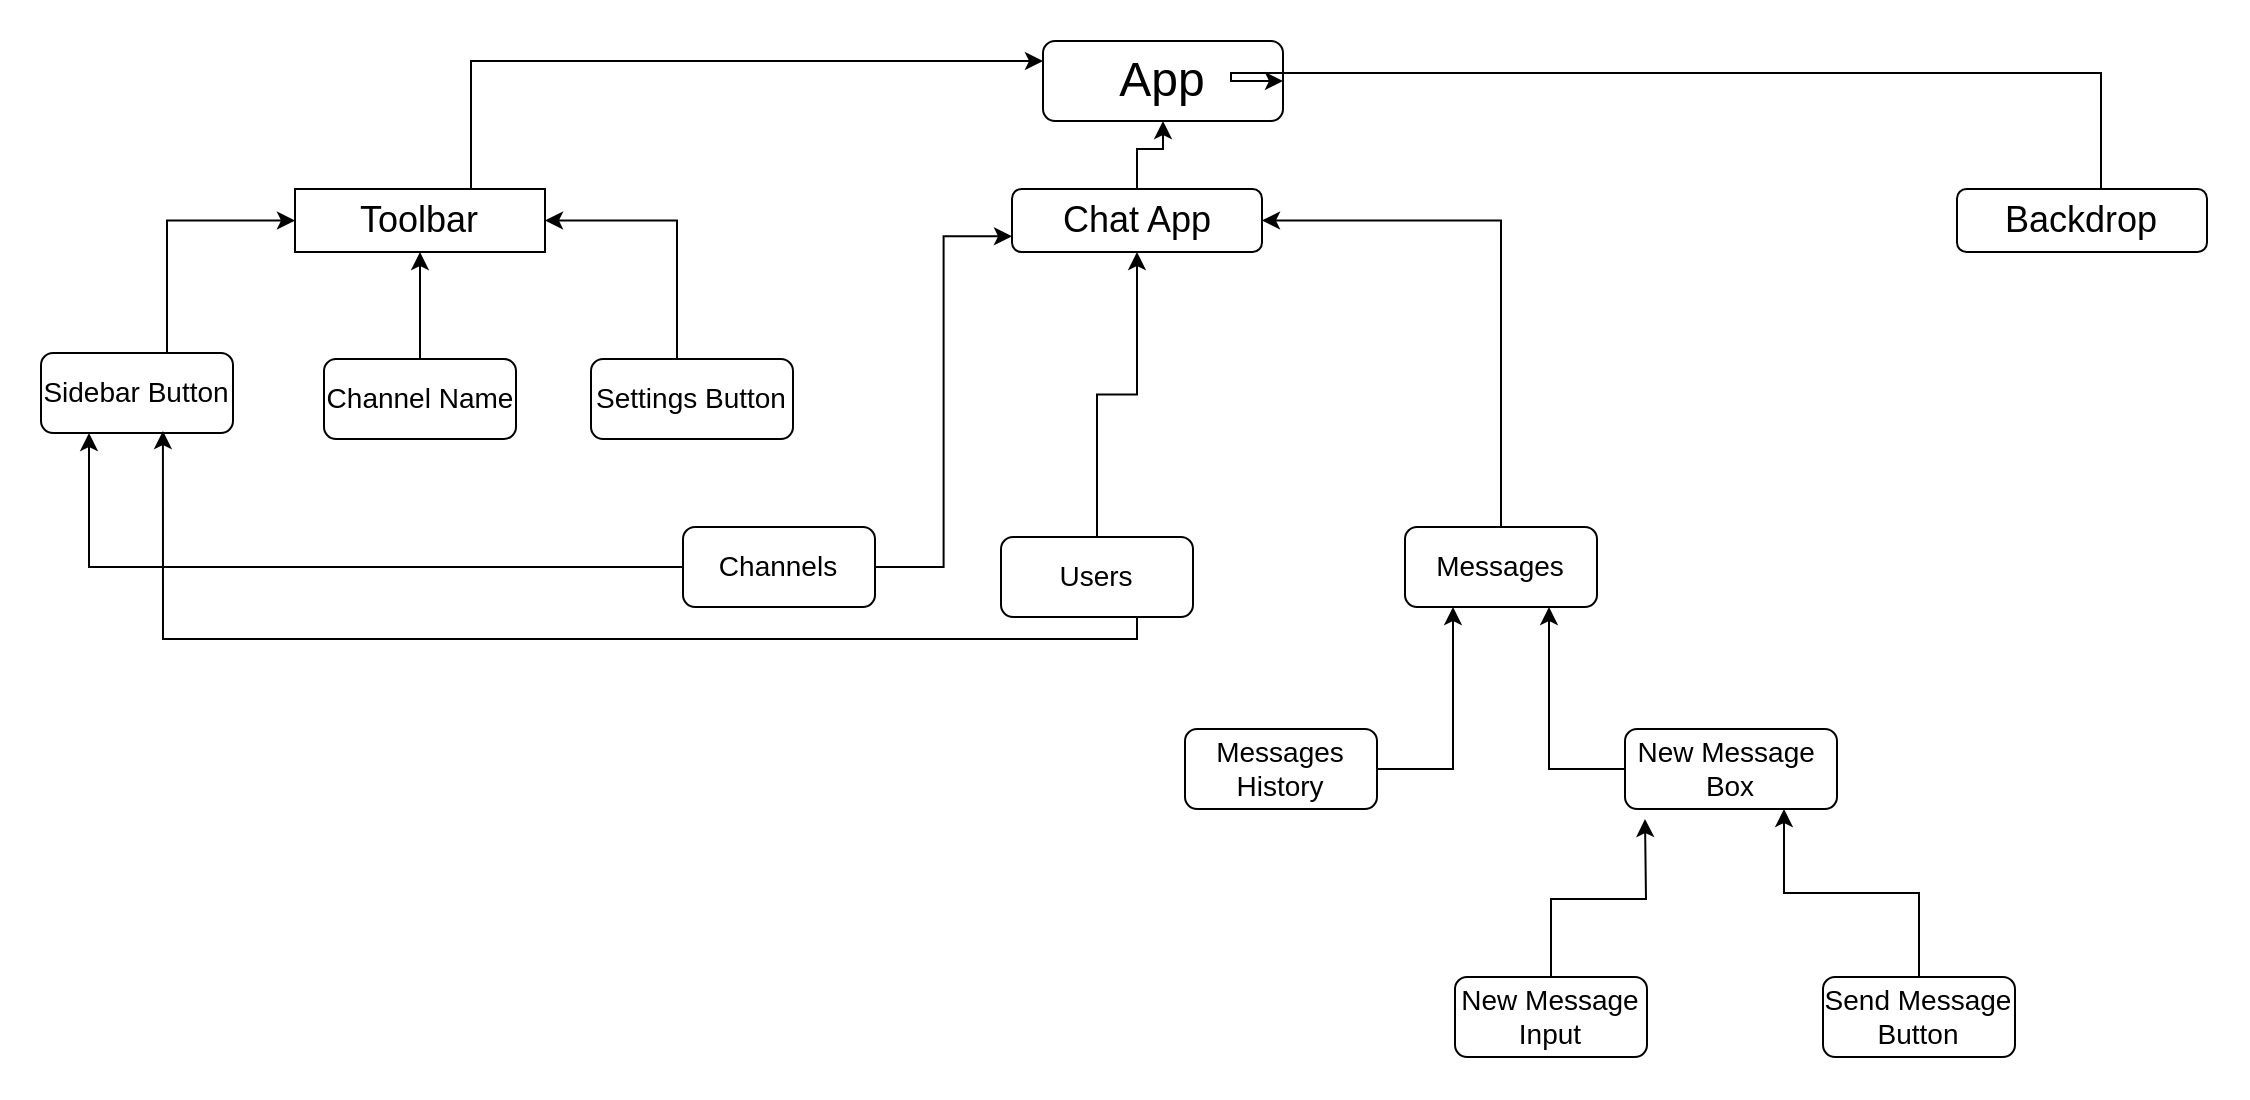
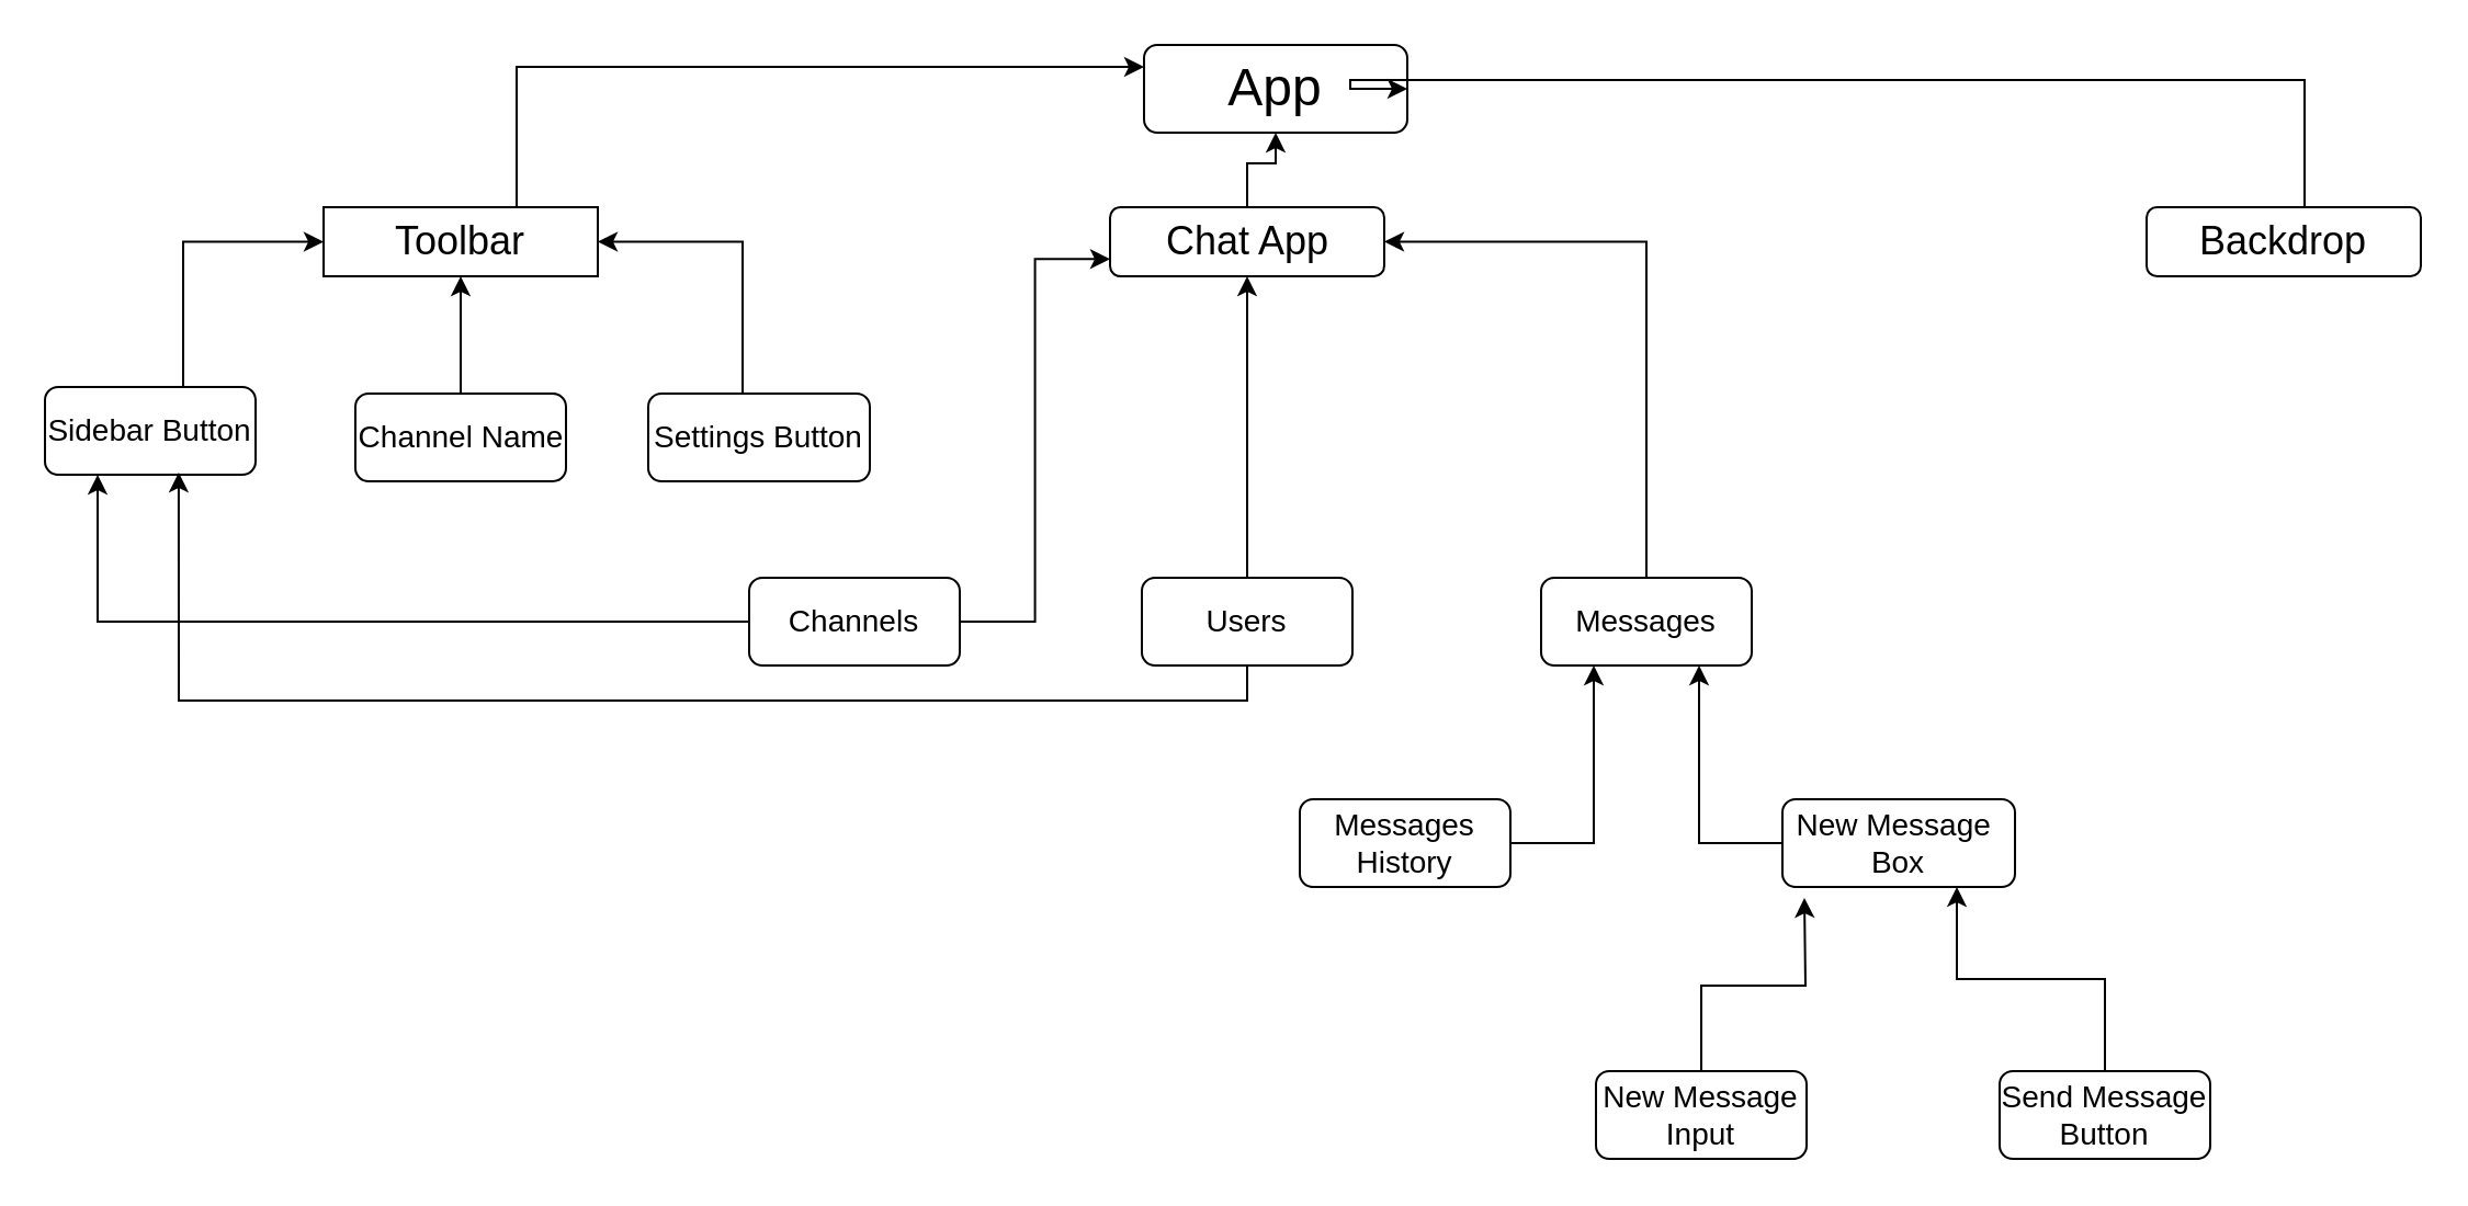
- <mxCell id="22" value="&lt;div style=&quot;font-size: 14px&quot;&gt;&lt;font style=&quot;font-size: 14px&quot;&gt;Users&lt;br&gt;&lt;/font&gt;&lt;/div&gt;" style="rounded=1;whiteSpace=wrap;html=1;" vertex="1" parent="1"><mxGeometry x="500" y="268" width="96" height="40" as="geometry" /></mxCell>
+ <mxCell id="22" value="&lt;div style=&quot;font-size: 14px&quot;&gt;&lt;font style=&quot;font-size: 14px&quot;&gt;Users&lt;br&gt;&lt;/font&gt;&lt;/div&gt;" style="rounded=1;whiteSpace=wrap;html=1;" vertex="1" parent="1"><mxGeometry x="520" y="263" width="96" height="40" as="geometry" /></mxCell>
